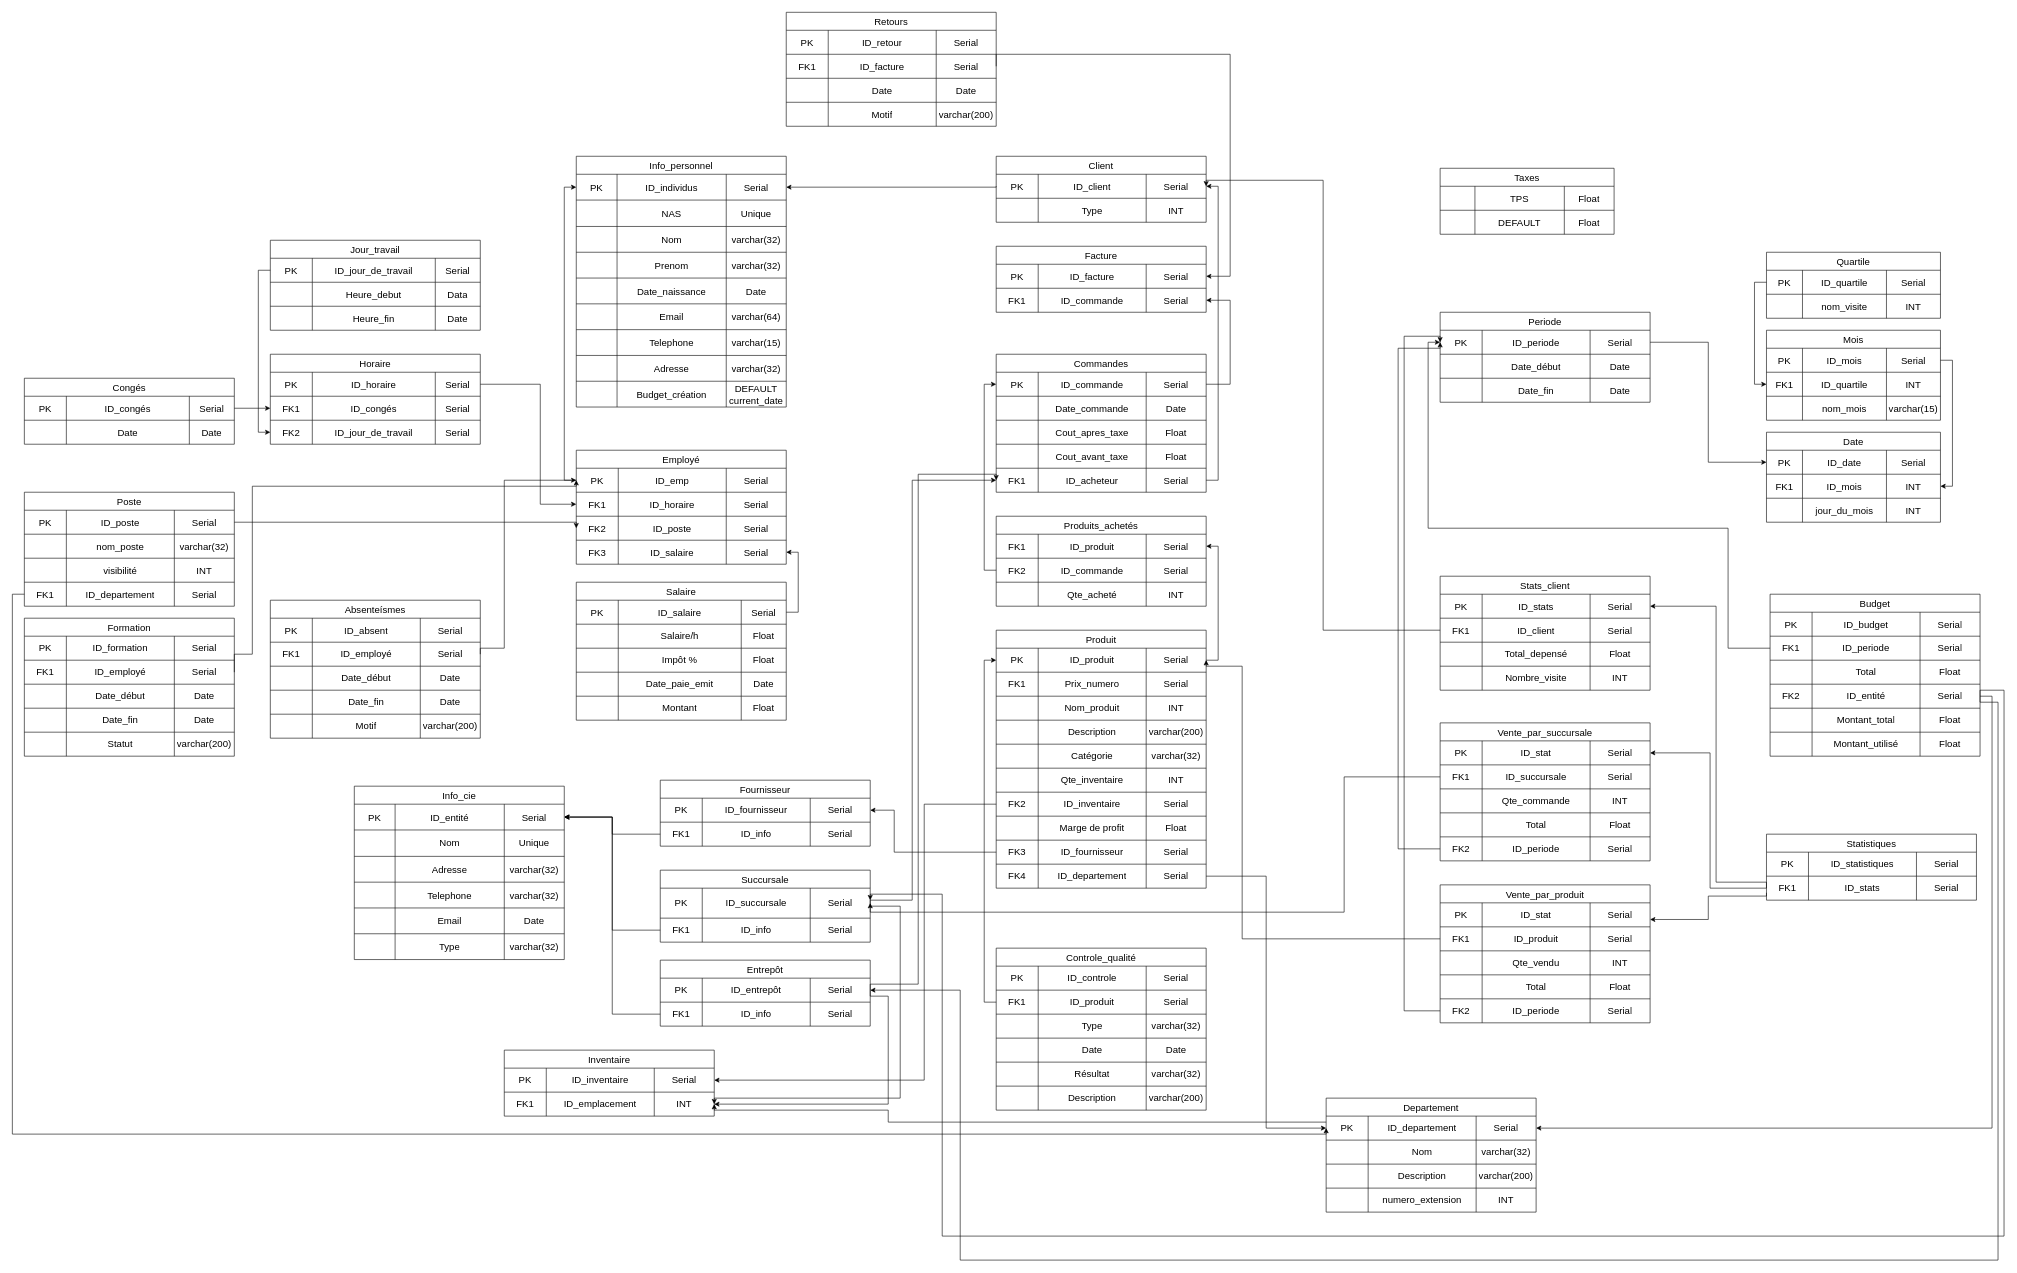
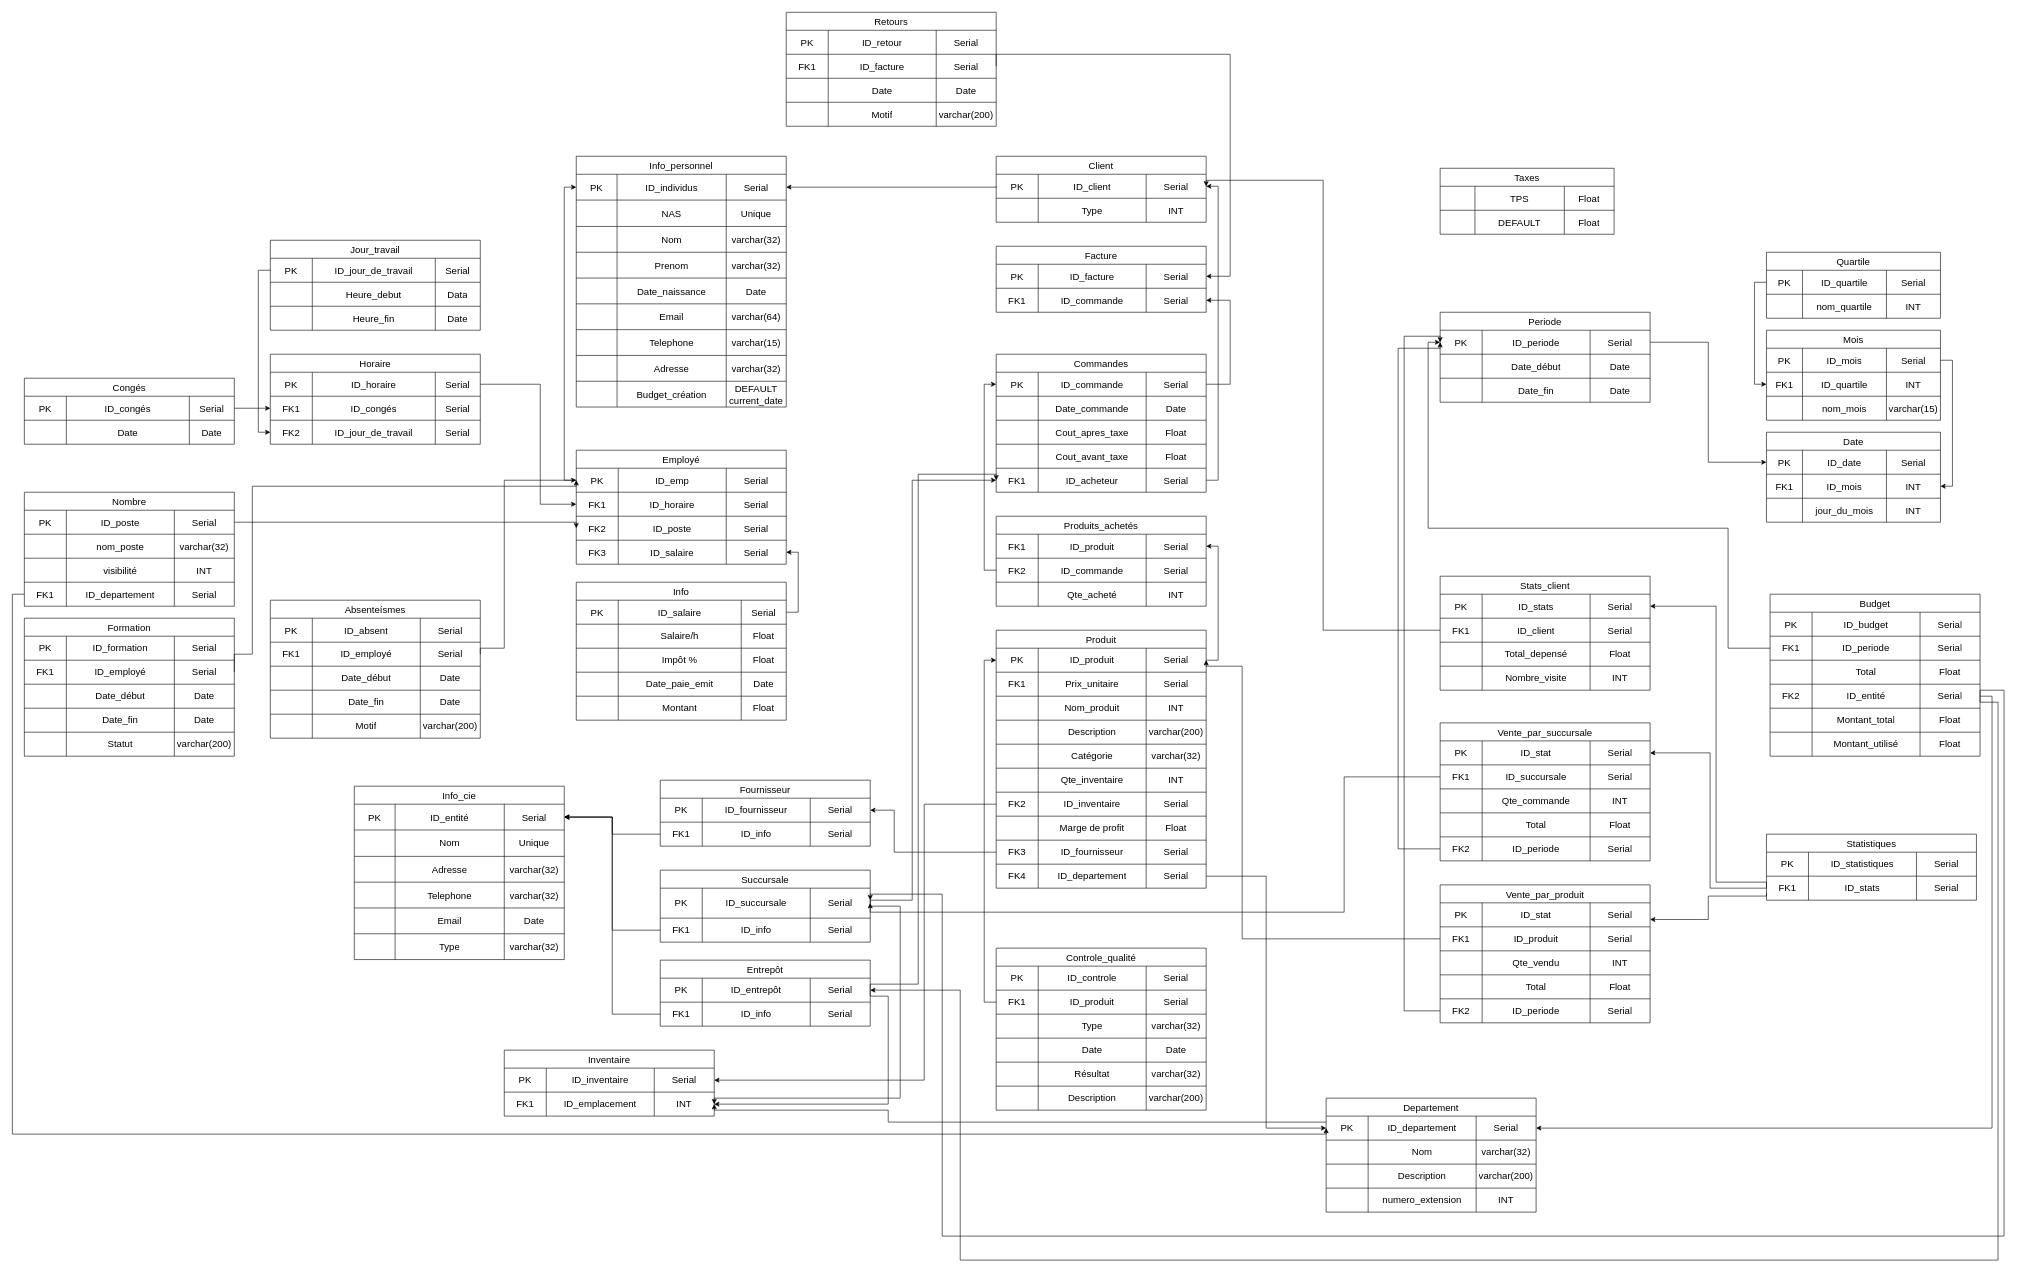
- <mxCell id="46" value="nom_visite" style="shape=partialRectangle;html=1;whiteSpace=wrap;connectable=0;strokeColor=inherit;overflow=hidden;fillColor=none;top=0;left=0;bottom=0;right=0;pointerEvents=1;fontSize=16;" vertex="1" parent="44"><mxGeometry x="60" width="140" height="40" as="geometry"><mxRectangle width="140" height="40" as="alternateBounds" /></mxGeometry></mxCell>
+ <mxCell id="46" value="nom_quartile" style="shape=partialRectangle;html=1;whiteSpace=wrap;connectable=0;strokeColor=inherit;overflow=hidden;fillColor=none;top=0;left=0;bottom=0;right=0;pointerEvents=1;fontSize=16;" vertex="1" parent="44"><mxGeometry x="60" width="140" height="40" as="geometry"><mxRectangle width="140" height="40" as="alternateBounds" /></mxGeometry></mxCell>
- <mxCell id="100" value="Poste" style="shape=table;startSize=30;container=1;collapsible=0;childLayout=tableLayout;strokeColor=default;fontSize=16;" vertex="1" parent="1"><mxGeometry x="40" y="820" width="350" height="190" as="geometry" /></mxCell>
+ <mxCell id="100" value="Nombre" style="shape=table;startSize=30;container=1;collapsible=0;childLayout=tableLayout;strokeColor=default;fontSize=16;" vertex="1" parent="1"><mxGeometry x="40" y="820" width="350" height="190" as="geometry" /></mxCell>
- <mxCell id="130" value="Salaire" style="shape=table;startSize=30;container=1;collapsible=0;childLayout=tableLayout;strokeColor=default;fontSize=16;" vertex="1" parent="1"><mxGeometry x="960" y="970" width="350" height="230" as="geometry" /></mxCell>
+ <mxCell id="130" value="Info" style="shape=table;startSize=30;container=1;collapsible=0;childLayout=tableLayout;strokeColor=default;fontSize=16;" vertex="1" parent="1"><mxGeometry x="960" y="970" width="350" height="230" as="geometry" /></mxCell>
- <mxCell id="232" value="Prix_numero" style="shape=partialRectangle;html=1;whiteSpace=wrap;connectable=0;strokeColor=inherit;overflow=hidden;fillColor=none;top=0;left=0;bottom=0;right=0;pointerEvents=1;fontSize=16;" vertex="1" parent="230"><mxGeometry x="70" width="180" height="40" as="geometry"><mxRectangle width="180" height="40" as="alternateBounds" /></mxGeometry></mxCell>
+ <mxCell id="232" value="Prix_unitaire" style="shape=partialRectangle;html=1;whiteSpace=wrap;connectable=0;strokeColor=inherit;overflow=hidden;fillColor=none;top=0;left=0;bottom=0;right=0;pointerEvents=1;fontSize=16;" vertex="1" parent="230"><mxGeometry x="70" width="180" height="40" as="geometry"><mxRectangle width="180" height="40" as="alternateBounds" /></mxGeometry></mxCell>
